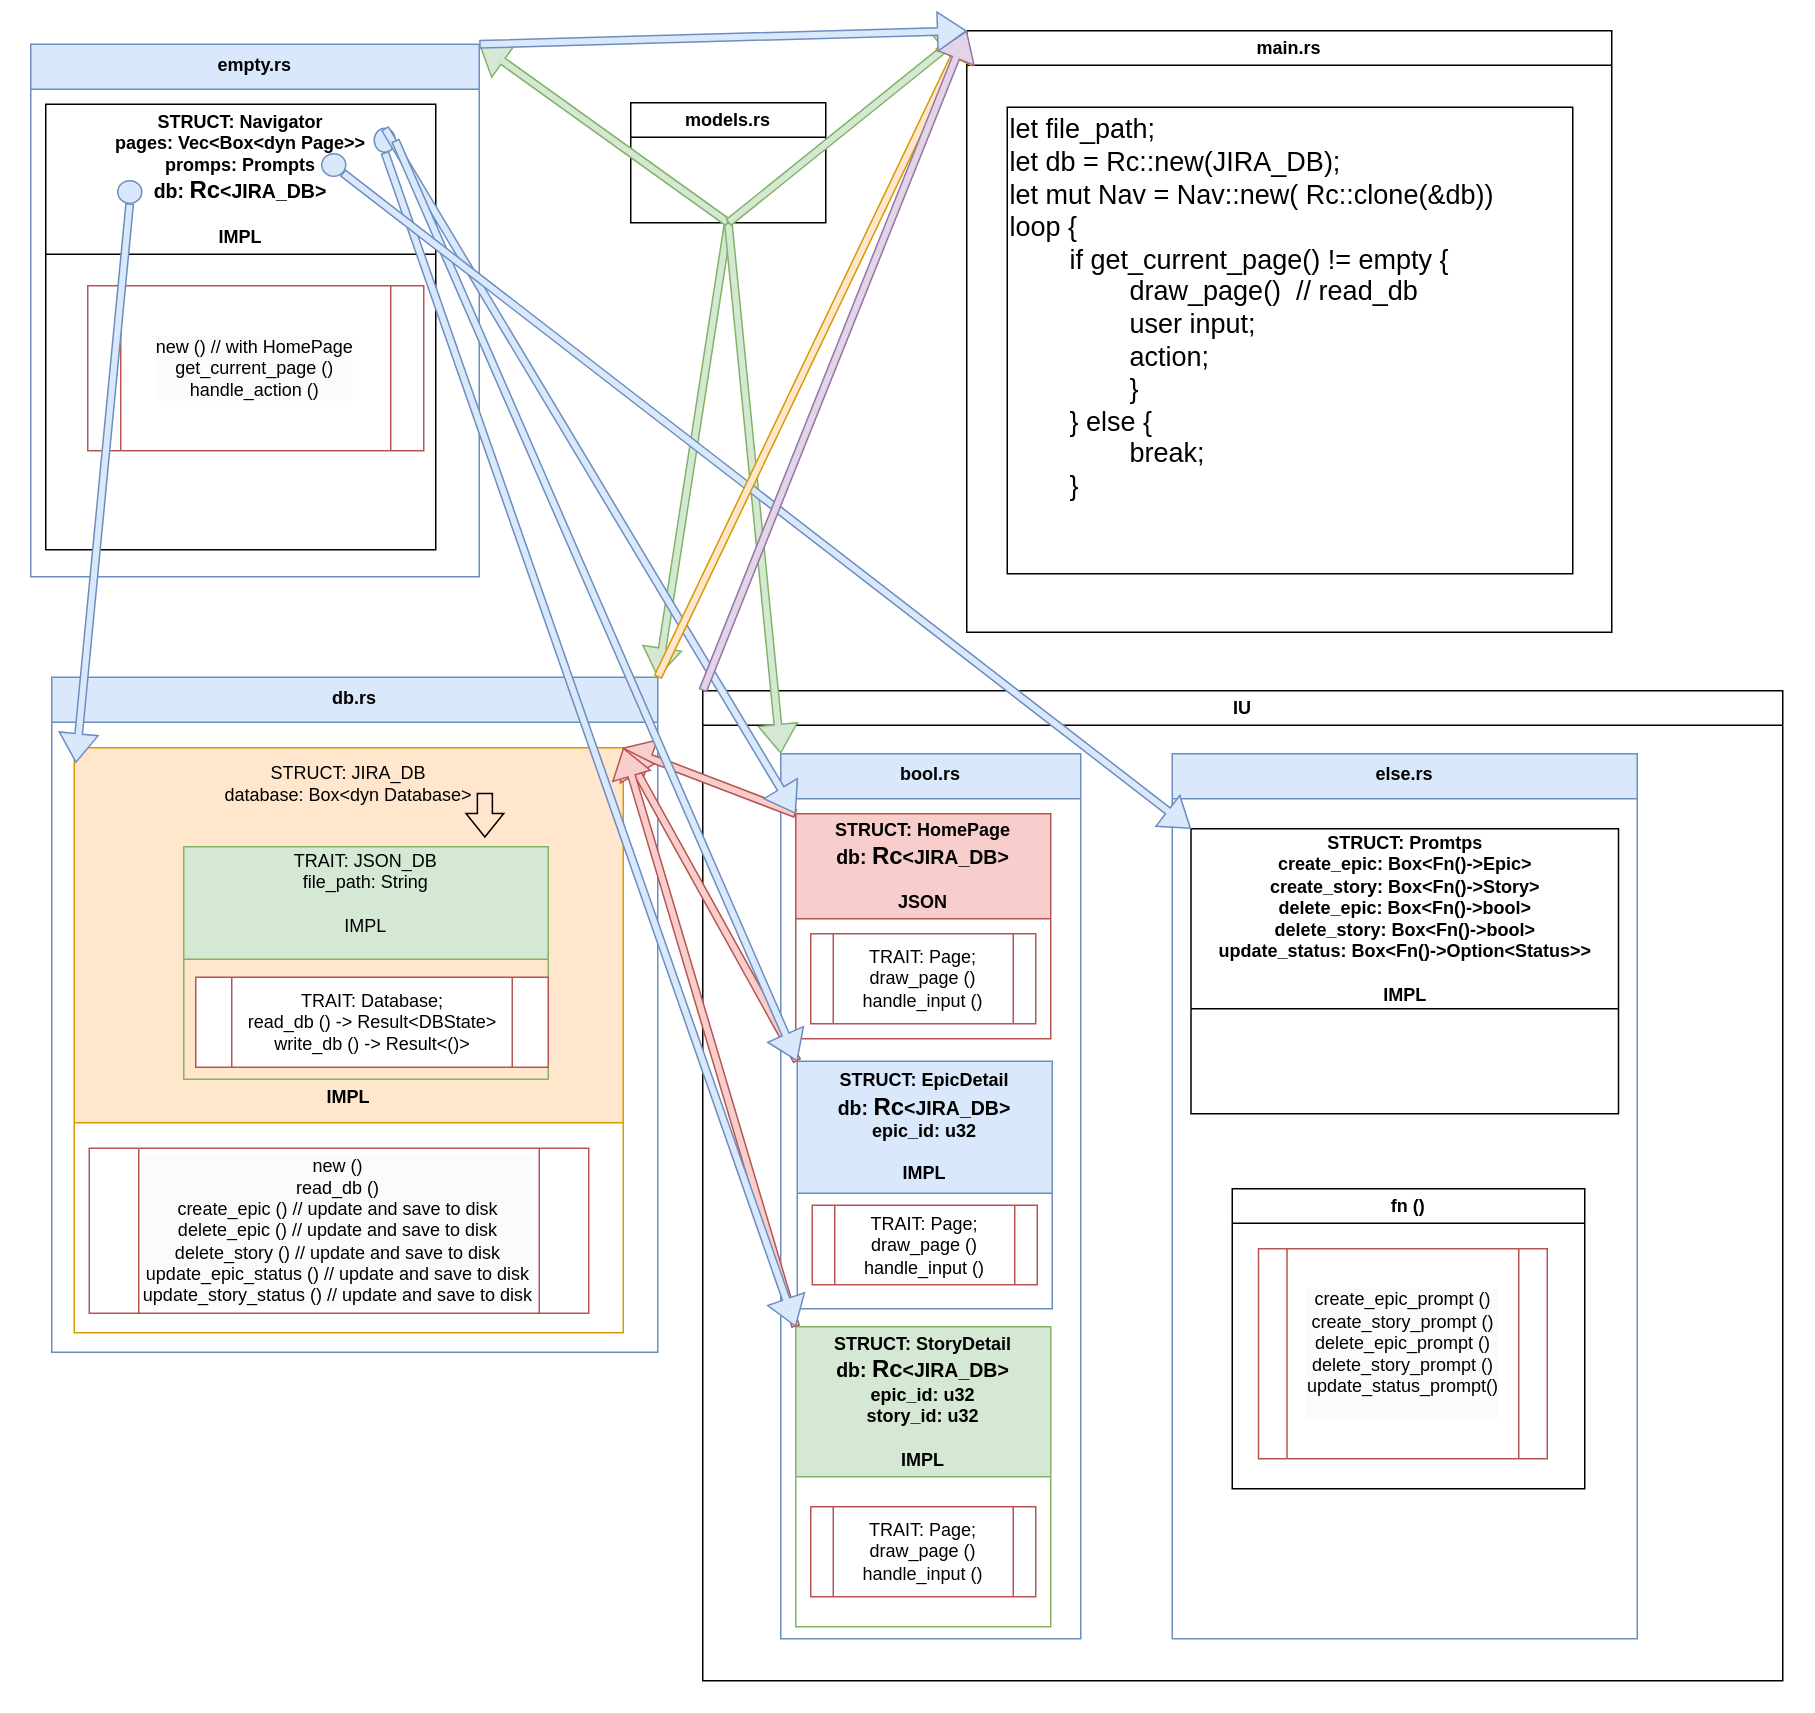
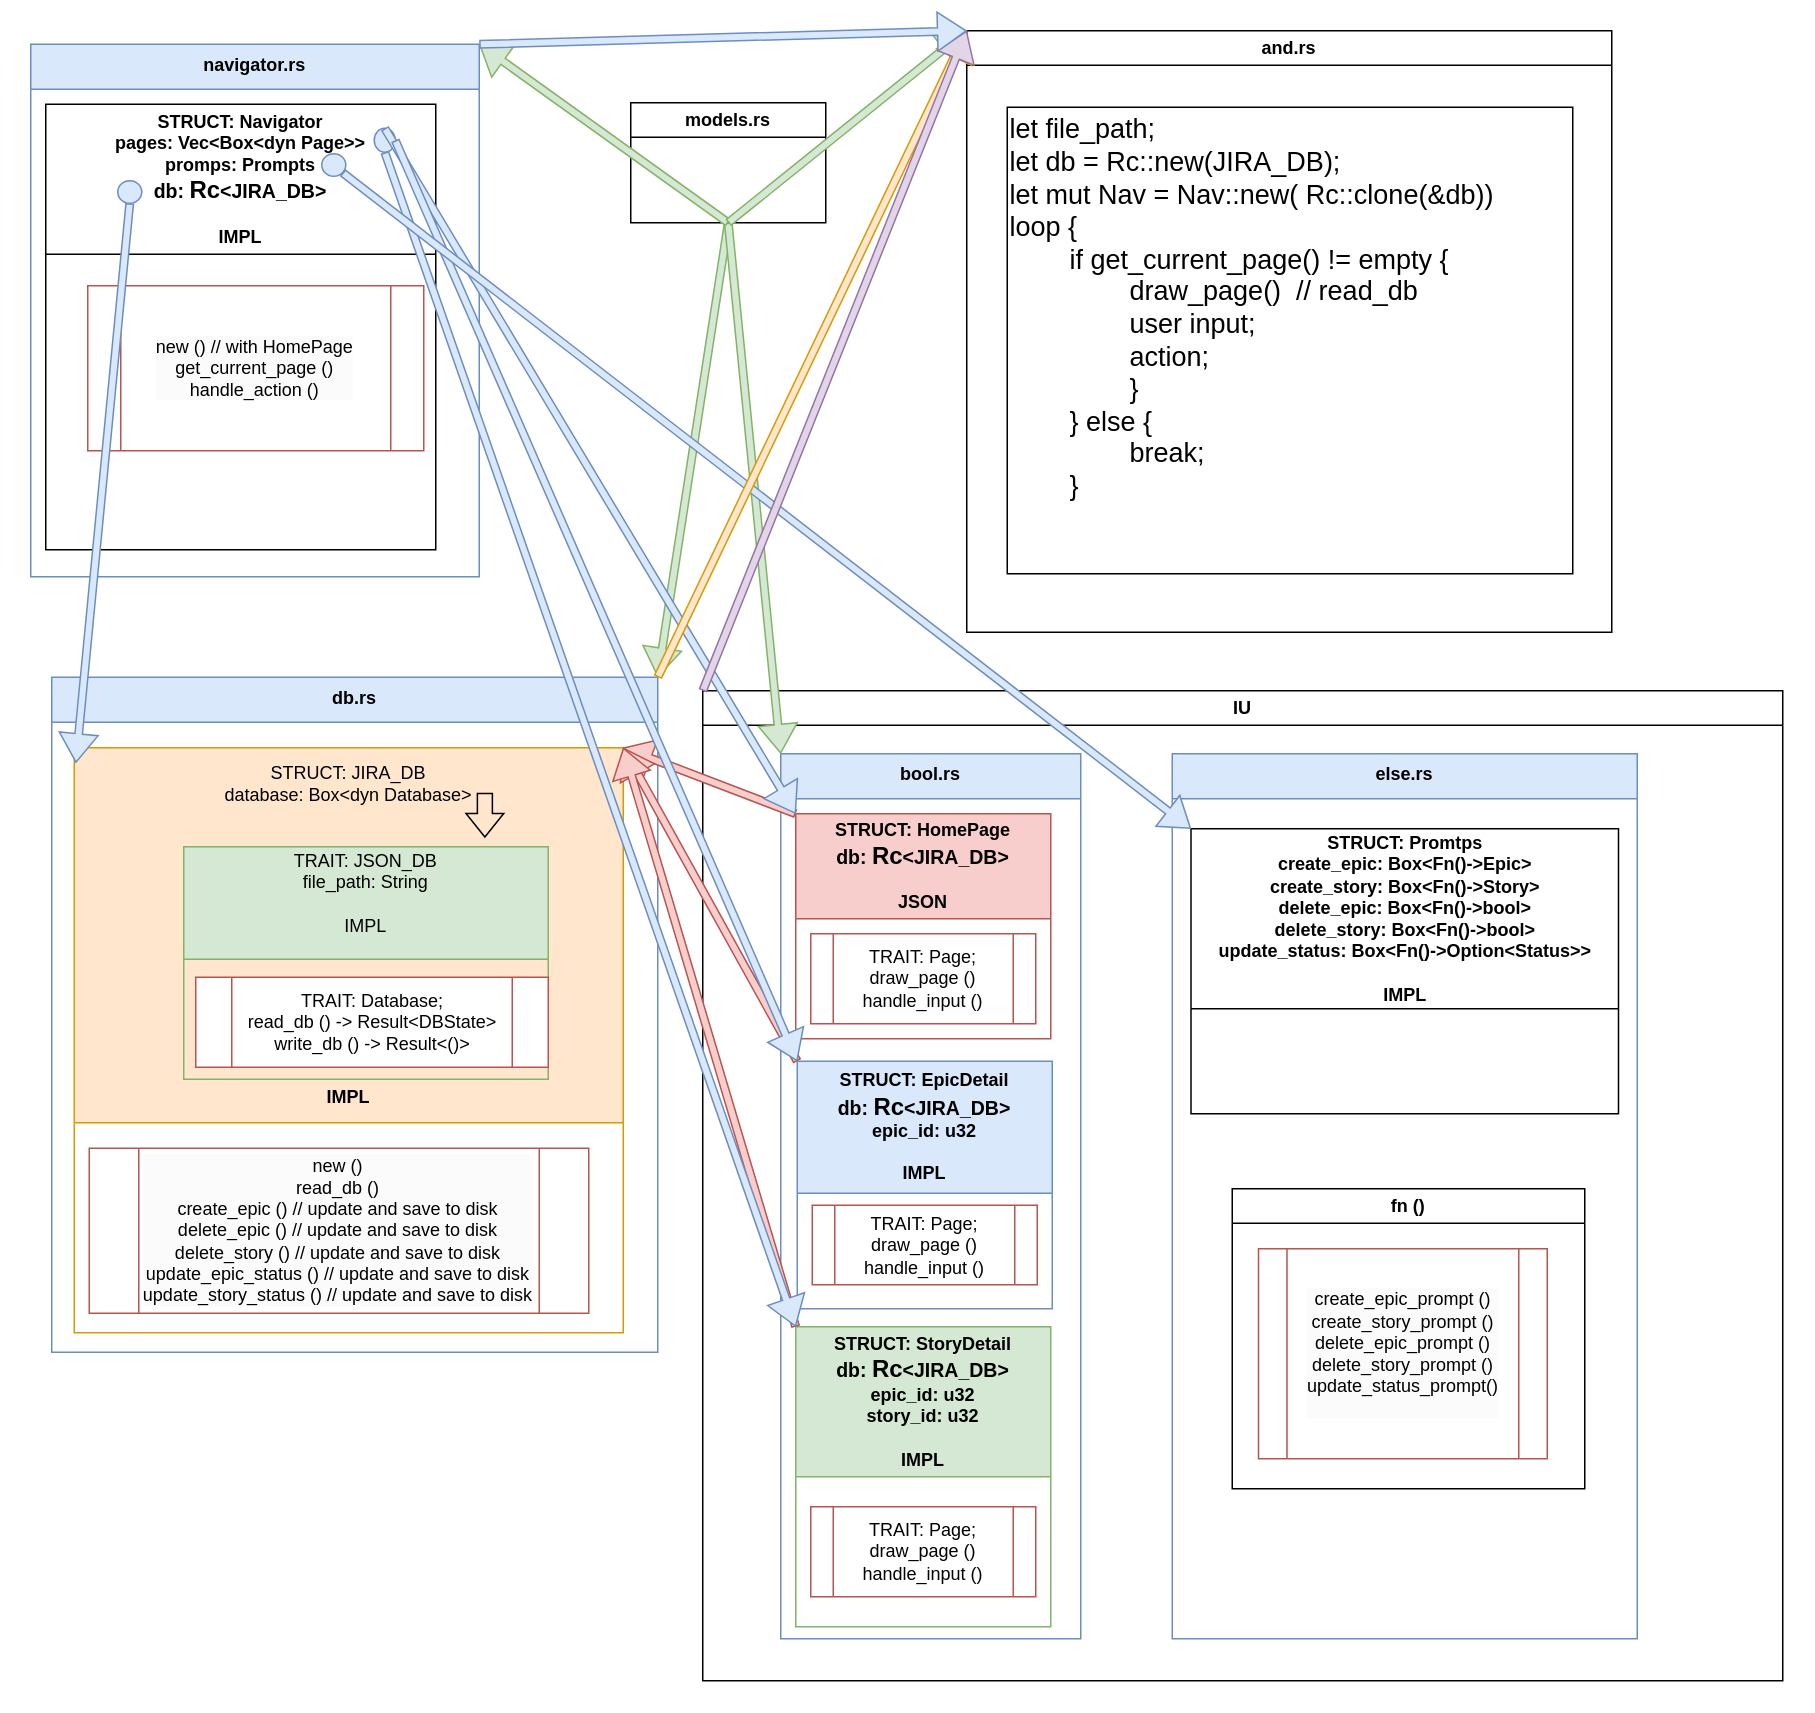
- <mxCell id="38" value="main.rs" style="swimlane;whiteSpace=wrap;html=1;" parent="1" vertex="1"><mxGeometry x="644" y="20" width="430" height="401" as="geometry" /></mxCell>
+ <mxCell id="38" value="and.rs" style="swimlane;whiteSpace=wrap;html=1;" parent="1" vertex="1"><mxGeometry x="644" y="20" width="430" height="401" as="geometry" /></mxCell>
- <mxCell id="8" value="&lt;span style=&quot;background-color: initial;&quot;&gt;empty.rs&lt;/span&gt;" style="swimlane;whiteSpace=wrap;html=1;fillColor=#dae8fc;strokeColor=#6c8ebf;startSize=30;align=center;verticalAlign=top;" parent="1" vertex="1"><mxGeometry x="20" y="29" width="299" height="355" as="geometry"><mxRectangle x="287.5" y="100" width="70" height="30" as="alternateBounds" /></mxGeometry></mxCell>
+ <mxCell id="8" value="&lt;span style=&quot;background-color: initial;&quot;&gt;navigator.rs&lt;/span&gt;" style="swimlane;whiteSpace=wrap;html=1;fillColor=#dae8fc;strokeColor=#6c8ebf;startSize=30;align=center;verticalAlign=top;" parent="1" vertex="1"><mxGeometry x="20" y="29" width="299" height="355" as="geometry"><mxRectangle x="287.5" y="100" width="70" height="30" as="alternateBounds" /></mxGeometry></mxCell>
